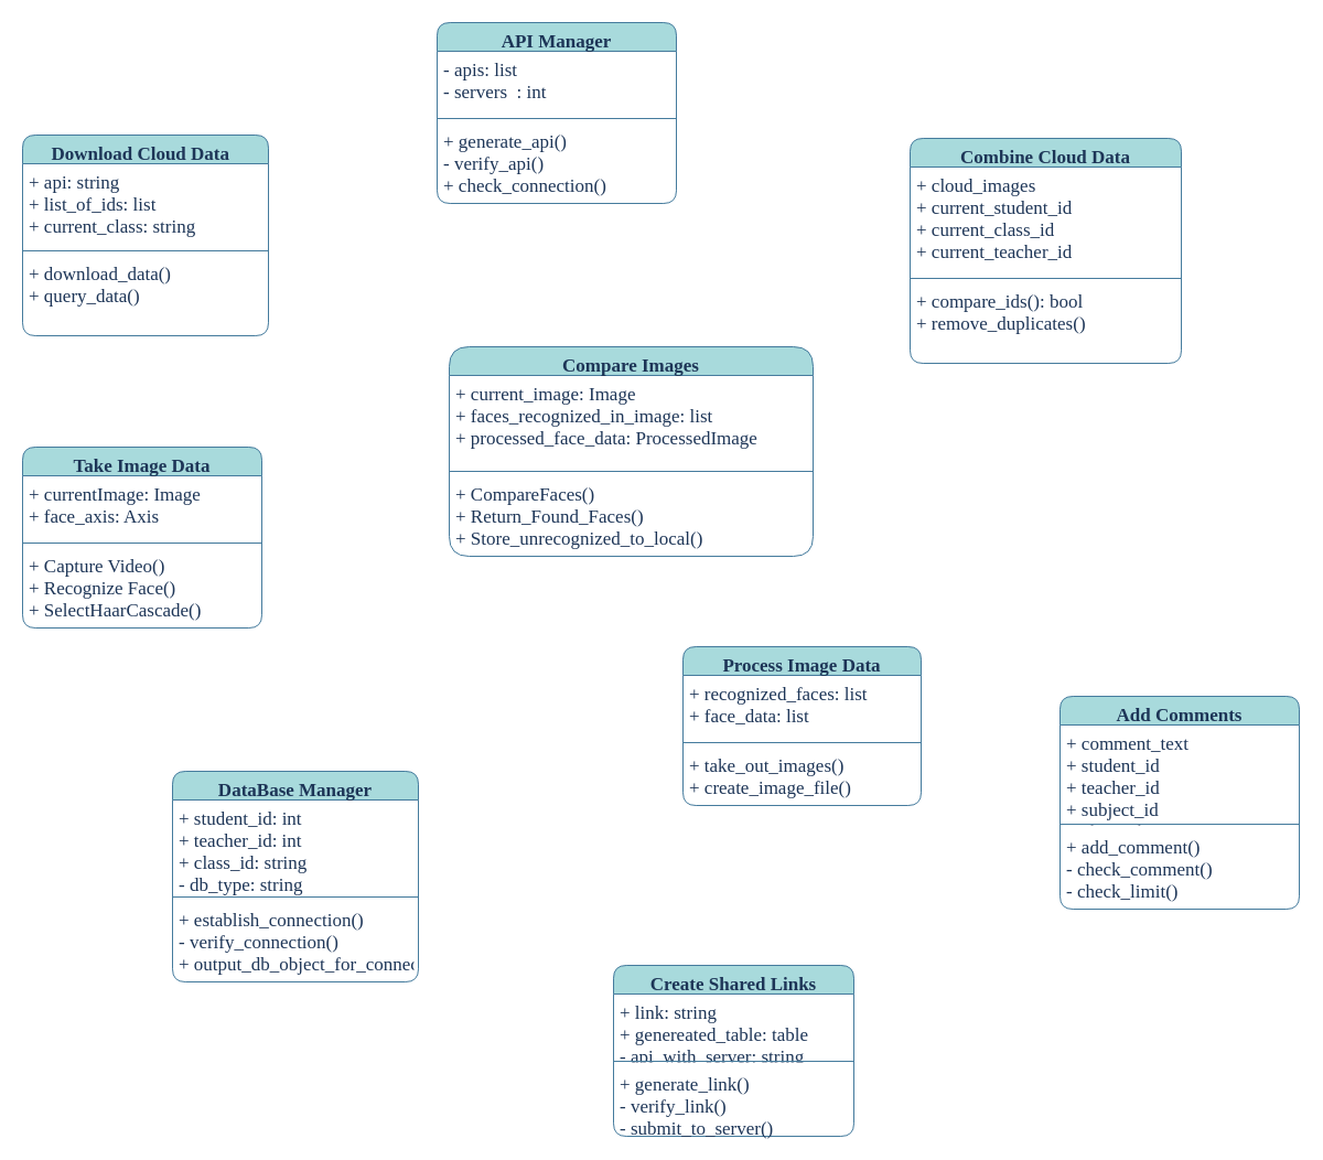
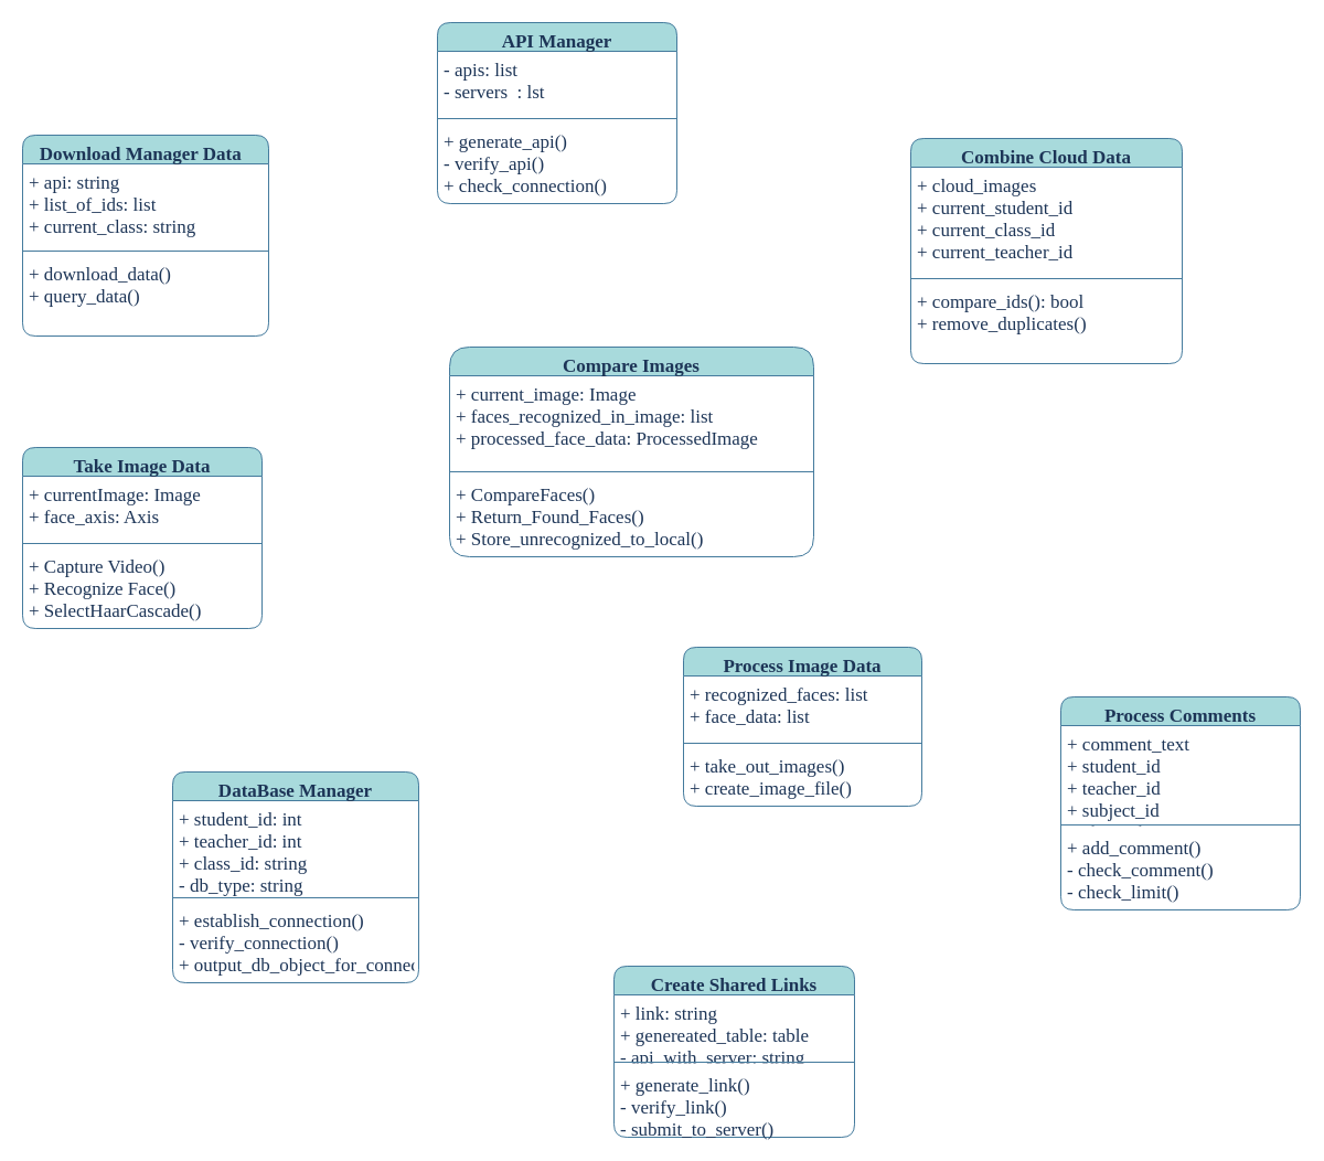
- <mxCell id="35" value="- apis: list&#10;- servers  : int" style="text;strokeColor=none;fillColor=none;align=left;verticalAlign=top;spacingLeft=4;spacingRight=4;overflow=hidden;rotatable=0;points=[[0,0.5],[1,0.5]];portConstraint=eastwest;rounded=1;labelBackgroundColor=none;fontColor=#1D3557;swimlaneFillColor=none;fontFamily=Product Sans;fontSource=https%3A%2F%2Ffonts.googleapis.com%2Fcss%3Ffamily%3DProduct%2BSans;fontSize=17;" parent="34" vertex="1"><mxGeometry y="26" width="217" height="57" as="geometry" /></mxCell>
+ <mxCell id="35" value="- apis: list&#10;- servers  : lst" style="text;strokeColor=none;fillColor=none;align=left;verticalAlign=top;spacingLeft=4;spacingRight=4;overflow=hidden;rotatable=0;points=[[0,0.5],[1,0.5]];portConstraint=eastwest;rounded=1;labelBackgroundColor=none;fontColor=#1D3557;swimlaneFillColor=none;fontFamily=Product Sans;fontSource=https%3A%2F%2Ffonts.googleapis.com%2Fcss%3Ffamily%3DProduct%2BSans;fontSize=17;" parent="34" vertex="1"><mxGeometry y="26" width="217" height="57" as="geometry" /></mxCell>
- <mxCell id="14" value="Download Cloud Data  " style="swimlane;fontStyle=1;align=center;verticalAlign=top;childLayout=stackLayout;horizontal=1;startSize=26;horizontalStack=0;resizeParent=1;resizeParentMax=0;resizeLast=0;collapsible=1;marginBottom=0;rounded=1;labelBackgroundColor=none;fillColor=#A8DADC;strokeColor=#457B9D;fontColor=#1D3557;swimlaneFillColor=none;fontFamily=Product Sans;fontSource=https%3A%2F%2Ffonts.googleapis.com%2Fcss%3Ffamily%3DProduct%2BSans;fontSize=17;" parent="1" vertex="1"><mxGeometry x="20" y="122" width="223" height="182" as="geometry"><mxRectangle x="-159" y="-463" width="166" height="26" as="alternateBounds" /></mxGeometry></mxCell>
+ <mxCell id="14" value="Download Manager Data  " style="swimlane;fontStyle=1;align=center;verticalAlign=top;childLayout=stackLayout;horizontal=1;startSize=26;horizontalStack=0;resizeParent=1;resizeParentMax=0;resizeLast=0;collapsible=1;marginBottom=0;rounded=1;labelBackgroundColor=none;fillColor=#A8DADC;strokeColor=#457B9D;fontColor=#1D3557;swimlaneFillColor=none;fontFamily=Product Sans;fontSource=https%3A%2F%2Ffonts.googleapis.com%2Fcss%3Ffamily%3DProduct%2BSans;fontSize=17;" parent="1" vertex="1"><mxGeometry x="20" y="122" width="223" height="182" as="geometry"><mxRectangle x="-159" y="-463" width="166" height="26" as="alternateBounds" /></mxGeometry></mxCell>
- <mxCell id="22" value="Add Comments" style="swimlane;fontStyle=1;align=center;verticalAlign=top;childLayout=stackLayout;horizontal=1;startSize=26;horizontalStack=0;resizeParent=1;resizeParentMax=0;resizeLast=0;collapsible=1;marginBottom=0;rounded=1;labelBackgroundColor=none;fillColor=#A8DADC;strokeColor=#457B9D;fontColor=#1D3557;swimlaneFillColor=none;fontFamily=Product Sans;fontSource=https%3A%2F%2Ffonts.googleapis.com%2Fcss%3Ffamily%3DProduct%2BSans;fontSize=17;" parent="1" vertex="1"><mxGeometry x="961" y="631" width="217" height="193" as="geometry" /></mxCell>
+ <mxCell id="22" value="Process Comments" style="swimlane;fontStyle=1;align=center;verticalAlign=top;childLayout=stackLayout;horizontal=1;startSize=26;horizontalStack=0;resizeParent=1;resizeParentMax=0;resizeLast=0;collapsible=1;marginBottom=0;rounded=1;labelBackgroundColor=none;fillColor=#A8DADC;strokeColor=#457B9D;fontColor=#1D3557;swimlaneFillColor=none;fontFamily=Product Sans;fontSource=https%3A%2F%2Ffonts.googleapis.com%2Fcss%3Ffamily%3DProduct%2BSans;fontSize=17;" parent="1" vertex="1"><mxGeometry x="961" y="631" width="217" height="193" as="geometry" /></mxCell>
